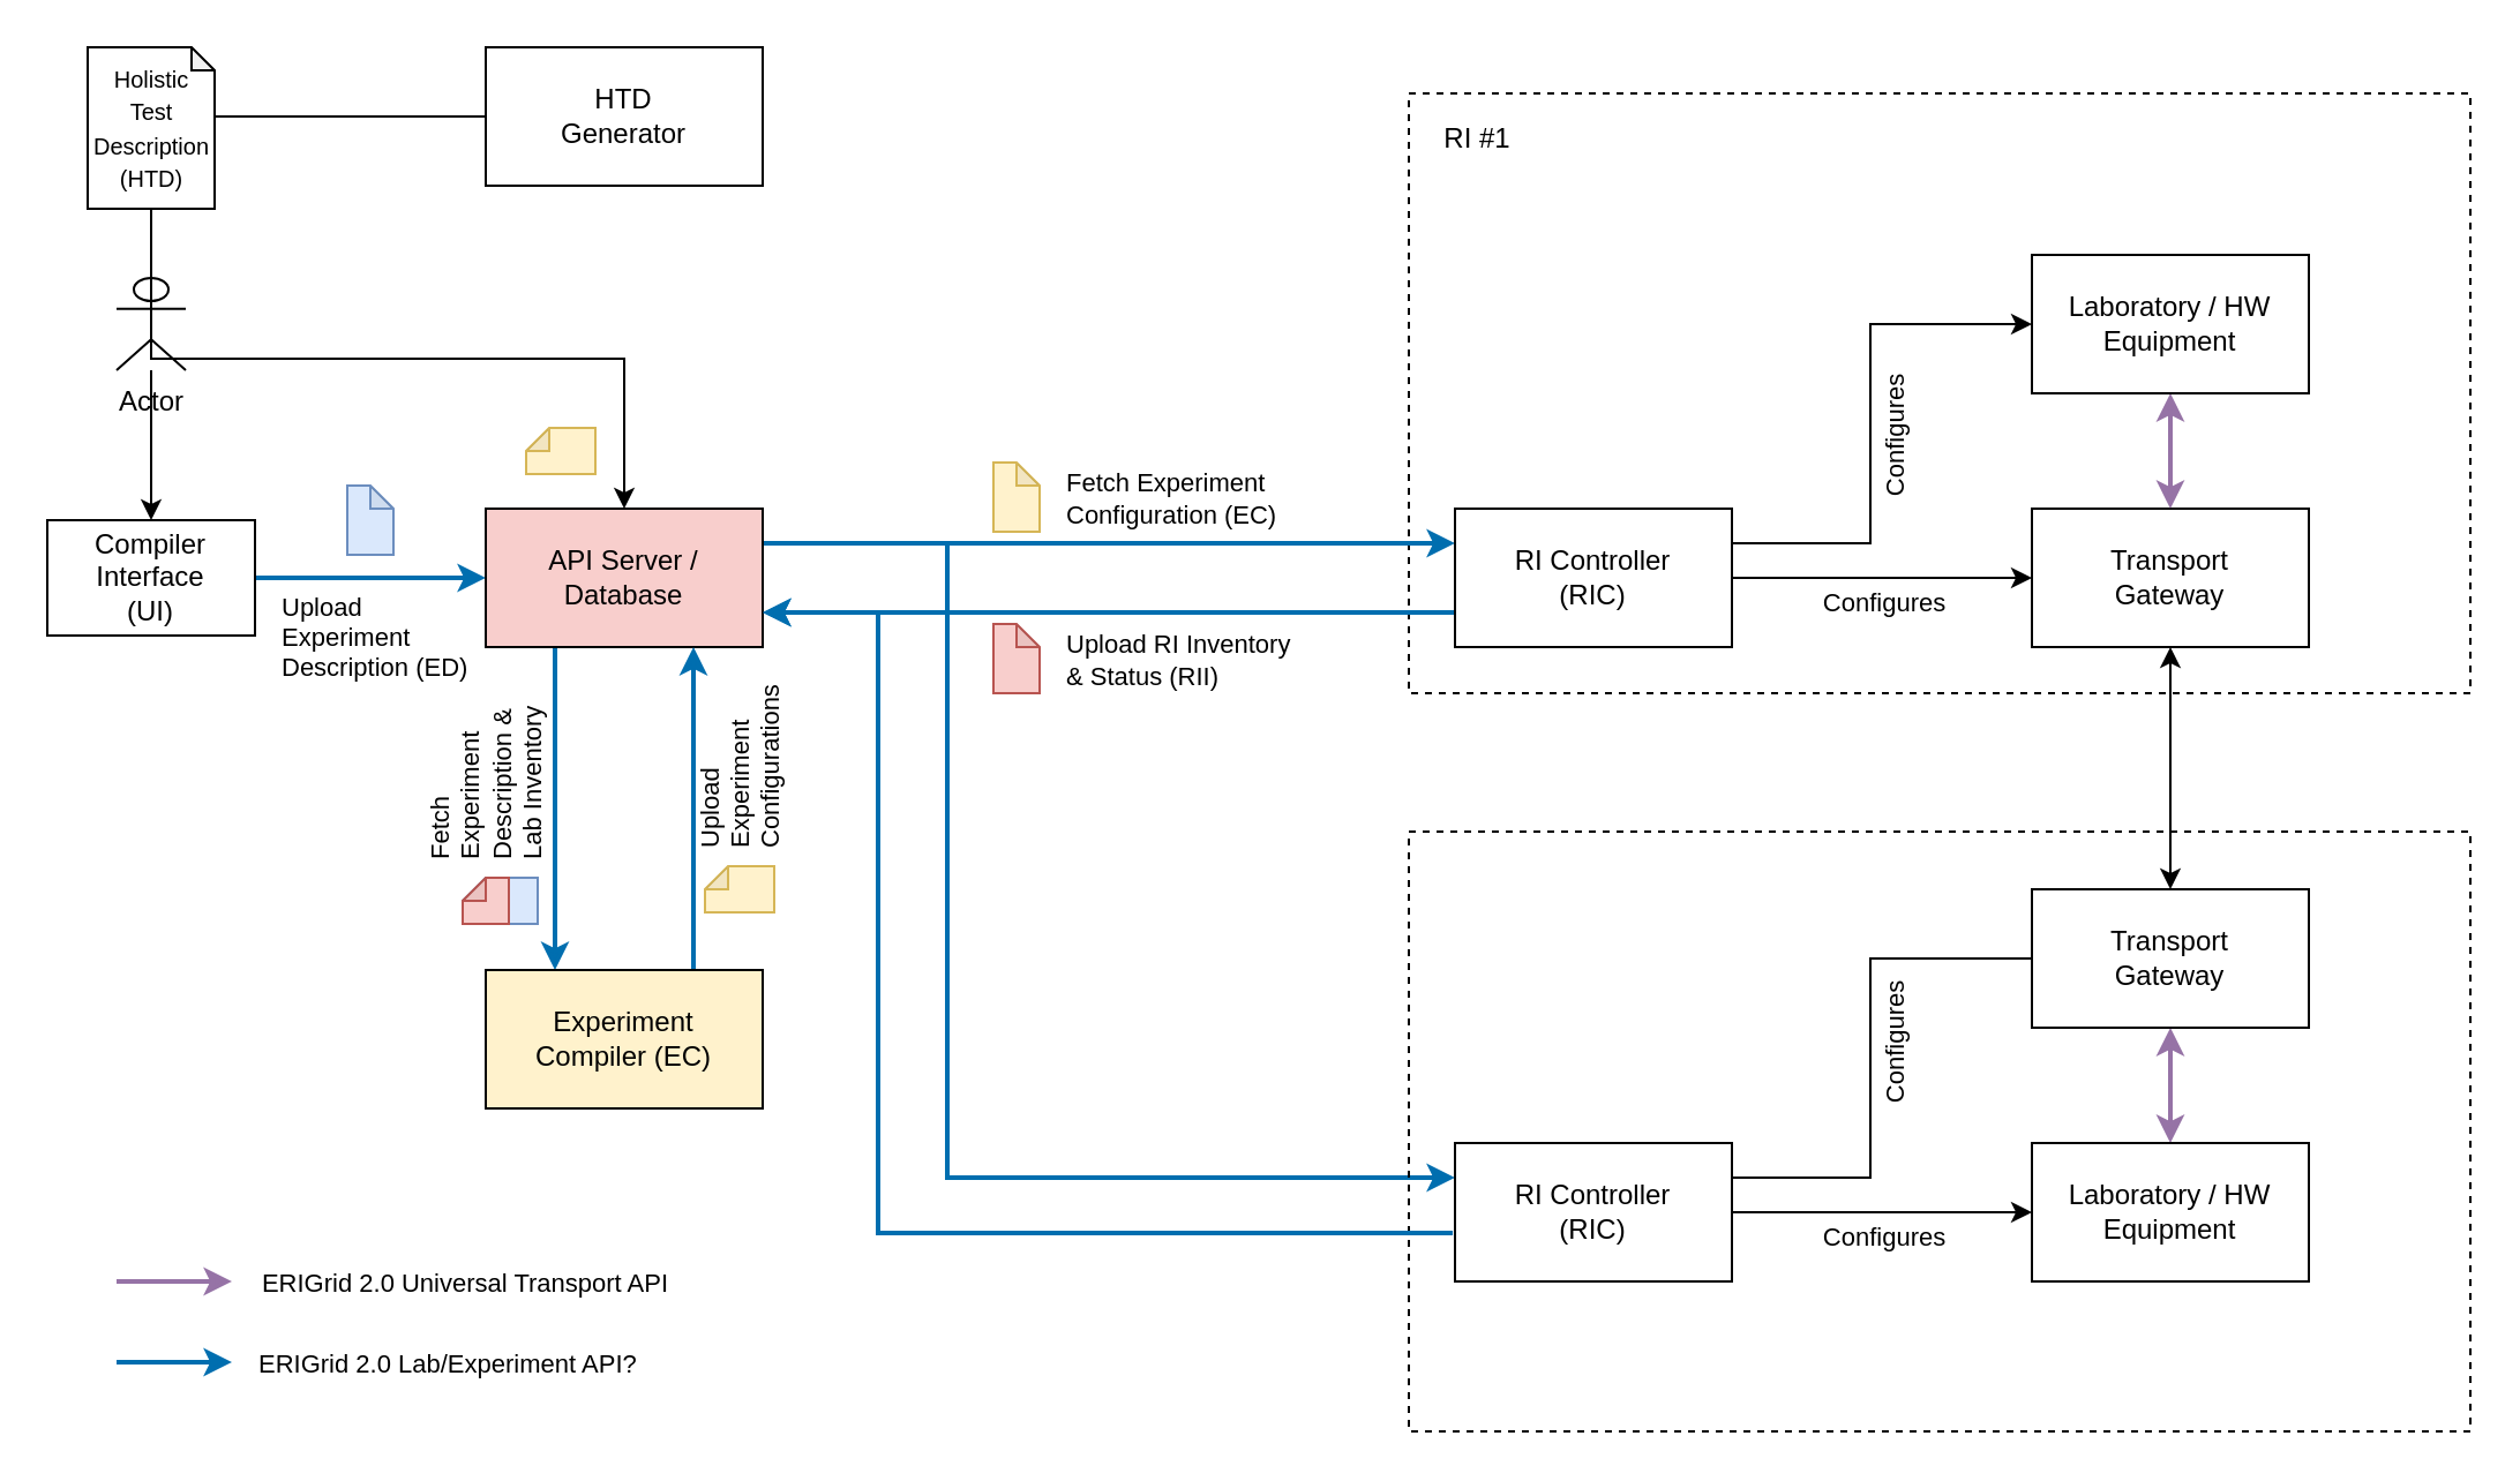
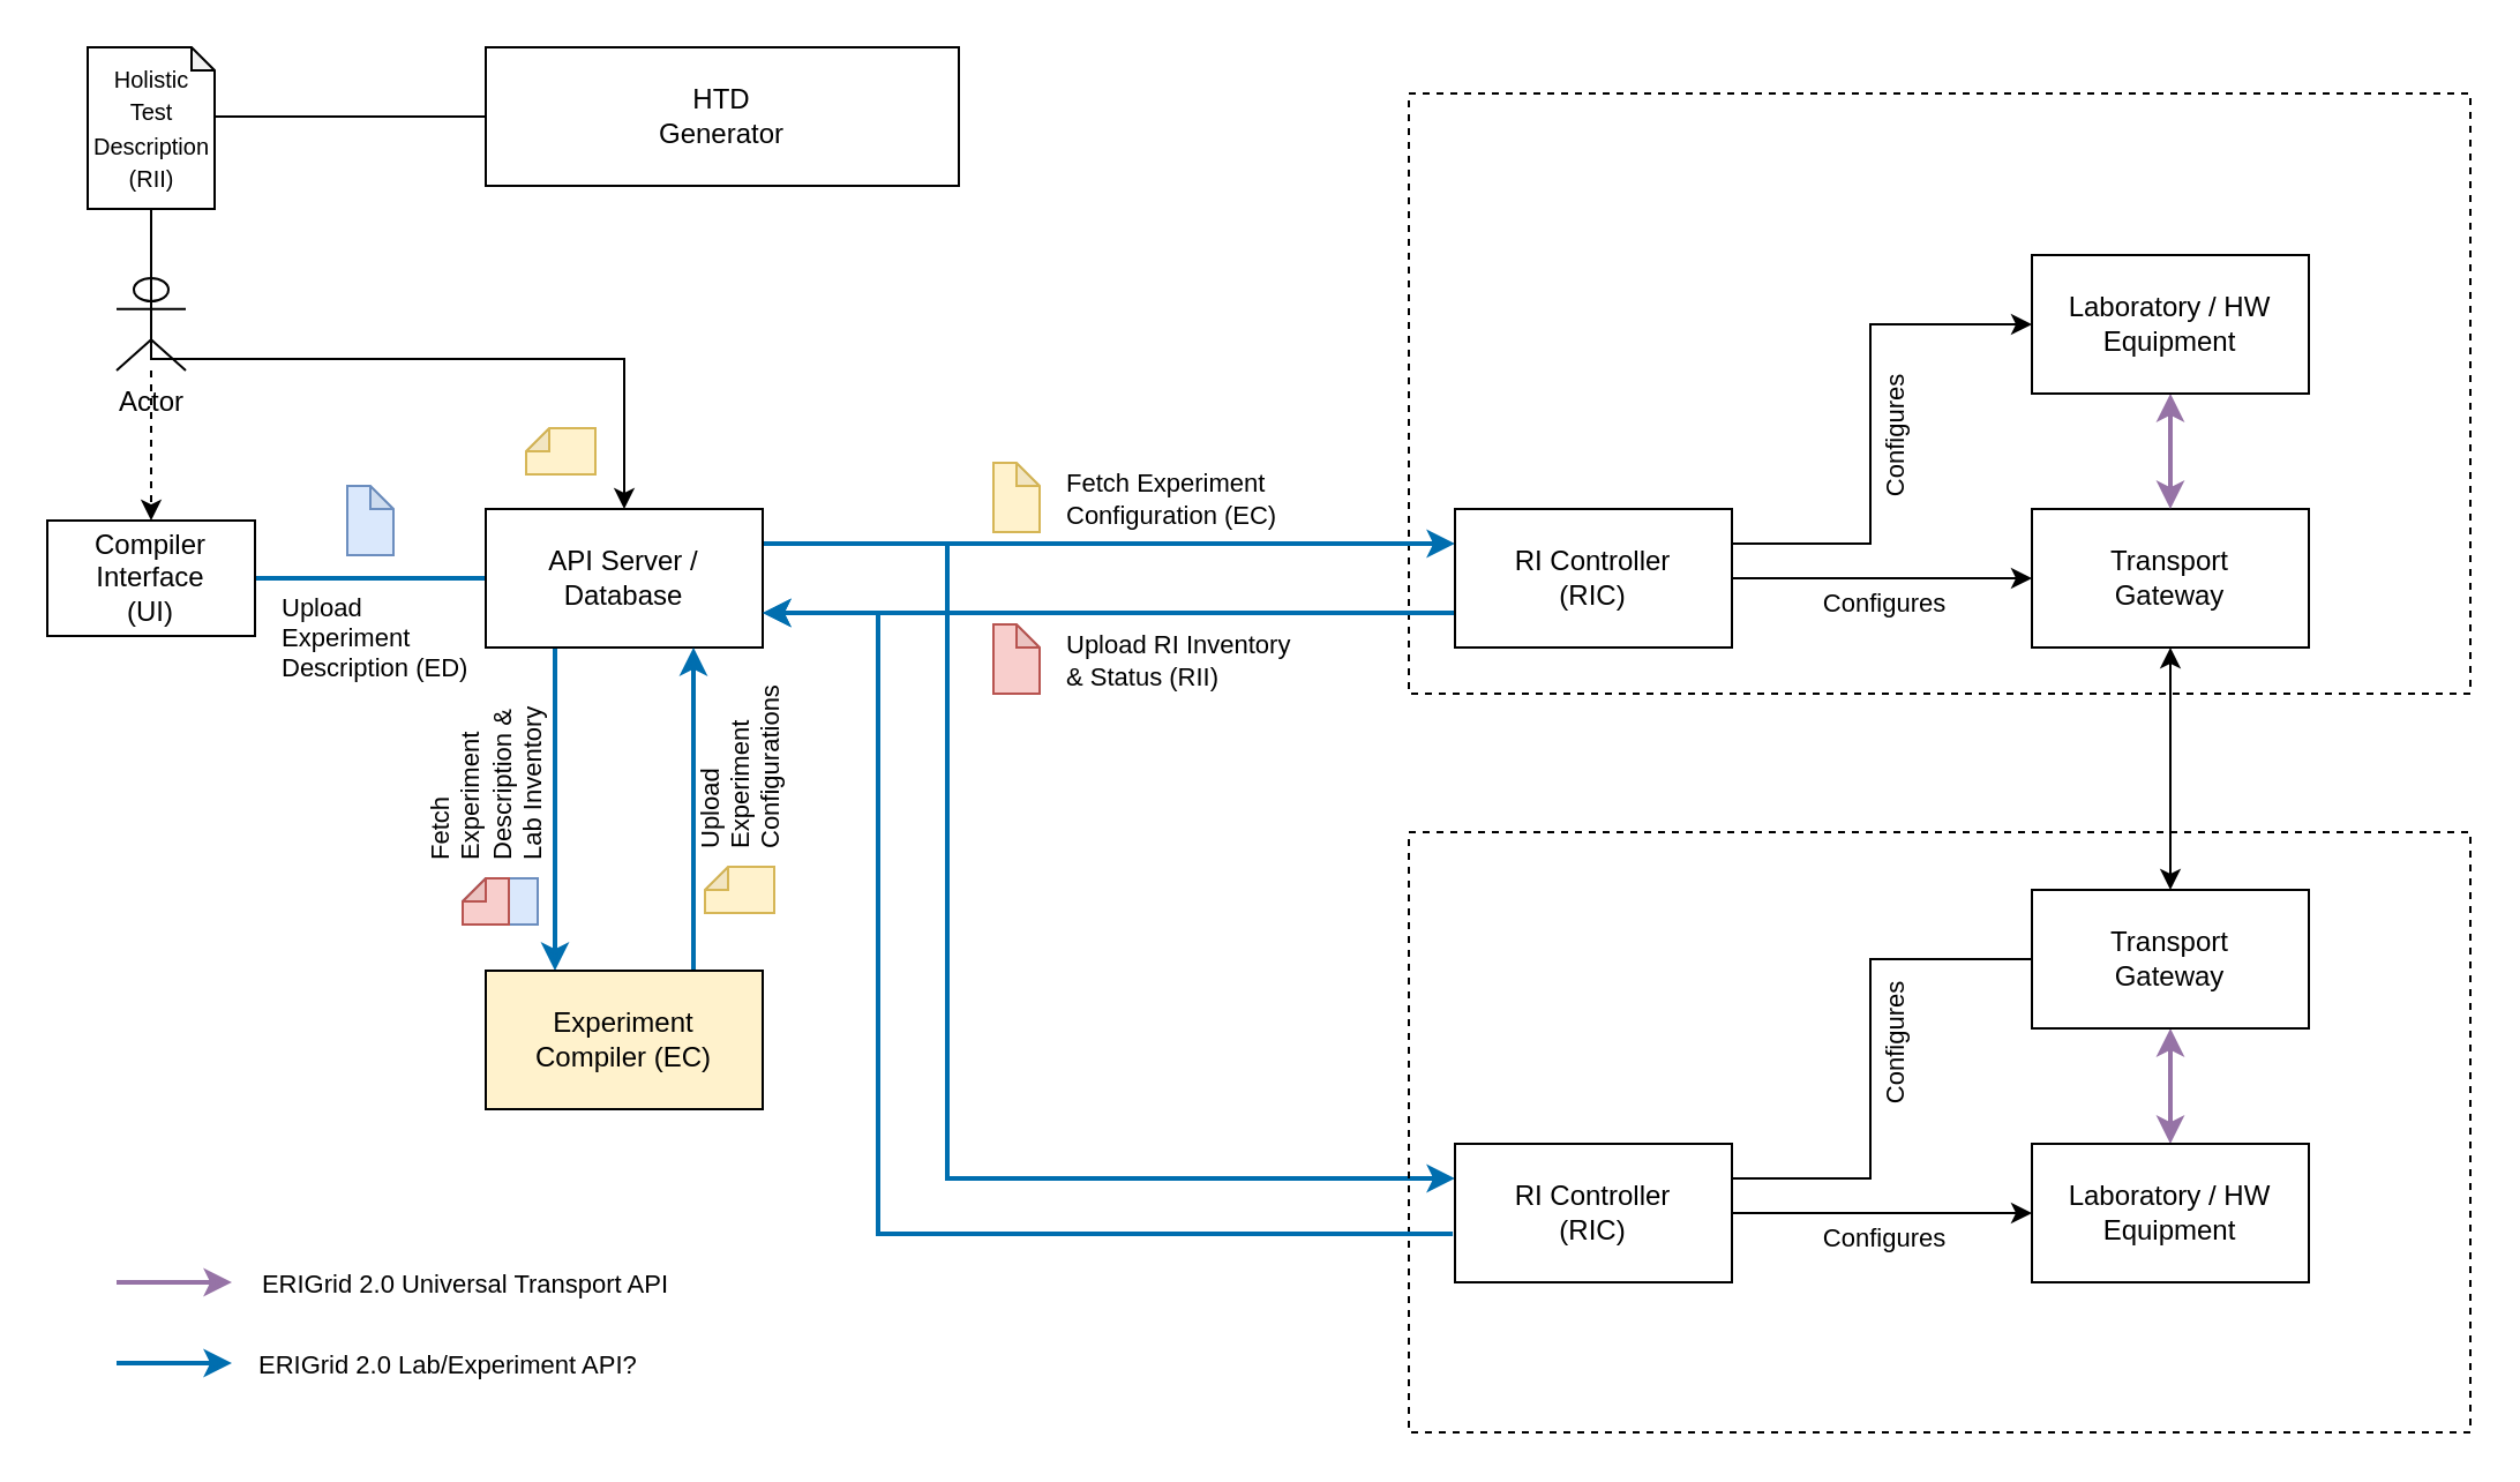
- <mxCell id="29" value="HTD&lt;br&gt;Generator" style="rounded=0;whiteSpace=wrap;html=1;" parent="1" vertex="1"><mxGeometry x="210" y="20" width="120" height="60" as="geometry" /></mxCell>
+ <mxCell id="29" value="HTD&lt;br&gt;Generator" style="rounded=0;whiteSpace=wrap;html=1;" parent="1" vertex="1"><mxGeometry x="210" y="20" width="205" height="60" as="geometry" /></mxCell>
- <mxCell id="53" value="&lt;font style=&quot;font-size: 10px&quot;&gt;Holistic Test&lt;br&gt;Description&lt;br&gt;(HTD)&lt;/font&gt;" style="shape=note;whiteSpace=wrap;html=1;backgroundOutline=1;darkOpacity=0.05;size=10;" parent="1" vertex="1"><mxGeometry x="37.5" y="20" width="55" height="70" as="geometry" /></mxCell>
+ <mxCell id="53" value="&lt;font style=&quot;font-size: 10px&quot;&gt;Holistic Test&lt;br&gt;Description&lt;br&gt;(RII)&lt;/font&gt;" style="shape=note;whiteSpace=wrap;html=1;backgroundOutline=1;darkOpacity=0.05;size=10;" parent="1" vertex="1"><mxGeometry x="37.5" y="20" width="55" height="70" as="geometry" /></mxCell>
- <mxCell id="31" value="RI #1" style="text;html=1;strokeColor=none;fillColor=none;align=center;verticalAlign=middle;whiteSpace=wrap;rounded=0;dashed=1;" parent="1" vertex="1"><mxGeometry x="620" y="50" width="40" height="20" as="geometry" /></mxCell>
- <mxCell id="5" style="edgeStyle=orthogonalEdgeStyle;rounded=0;orthogonalLoop=1;jettySize=auto;html=1;entryX=0.5;entryY=0;entryDx=0;entryDy=0;" edge="1" parent="1" source="6" target="54"><mxGeometry relative="1" as="geometry" /></mxCell>
+ <mxCell id="5" style="edgeStyle=orthogonalEdgeStyle;rounded=0;orthogonalLoop=1;jettySize=auto;html=1;entryX=0.5;entryY=0;entryDx=0;entryDy=0;dashed=1;" edge="1" parent="1" source="6" target="54"><mxGeometry relative="1" as="geometry" /></mxCell>
- <mxCell id="3" style="edgeStyle=orthogonalEdgeStyle;rounded=0;orthogonalLoop=1;jettySize=auto;html=1;exitX=1;exitY=0.5;exitDx=0;exitDy=0;strokeWidth=2;fillColor=#1ba1e2;strokeColor=#006EAF;" parent="1" source="54" target="12" edge="1"><mxGeometry relative="1" as="geometry" /></mxCell>
+ <mxCell id="3" style="edgeStyle=orthogonalEdgeStyle;rounded=0;orthogonalLoop=1;jettySize=auto;html=1;exitX=1;exitY=0.5;exitDx=0;exitDy=0;strokeWidth=2;fillColor=#1ba1e2;strokeColor=#006EAF;endArrow=none;" parent="1" source="54" target="12" edge="1"><mxGeometry relative="1" as="geometry" /></mxCell>
- <mxCell id="12" value="API Server /&lt;br&gt;Database" style="rounded=0;whiteSpace=wrap;html=1;fillColor=#f8cecc;" parent="1" vertex="1"><mxGeometry x="210" y="220" width="120" height="60" as="geometry" /></mxCell>
+ <mxCell id="12" value="API Server /&lt;br&gt;Database" style="rounded=0;whiteSpace=wrap;html=1;" parent="1" vertex="1"><mxGeometry x="210" y="220" width="120" height="60" as="geometry" /></mxCell>
